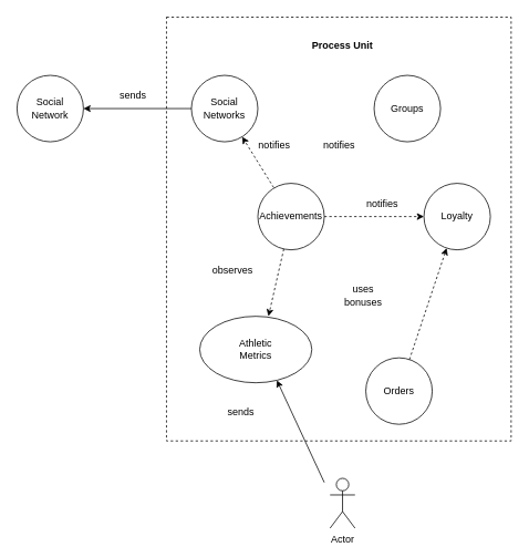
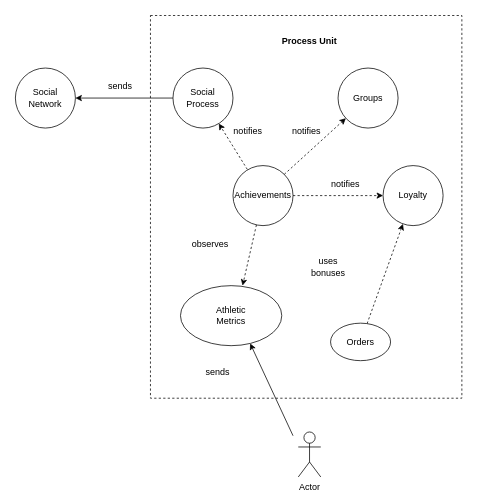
- <mxCell id="18" value="&lt;span style=&quot;&quot;&gt;Social Networks&lt;/span&gt;" style="ellipse;whiteSpace=wrap;html=1;aspect=fixed;" vertex="1" parent="1"><mxGeometry x="230" y="90" width="80" height="80" as="geometry" /></mxCell>
+ <mxCell id="18" value="&lt;span style=&quot;&quot;&gt;Social Process&lt;/span&gt;" style="ellipse;whiteSpace=wrap;html=1;aspect=fixed;" vertex="1" parent="1"><mxGeometry x="230" y="90" width="80" height="80" as="geometry" /></mxCell>
+ <mxCell id="20" value="" style="endArrow=classic;html=1;rounded=0;dashed=1;exitX=1;exitY=0;exitDx=0;exitDy=0;" edge="1" parent="1" source="9" target="17"><mxGeometry width="50" height="50" relative="1" as="geometry"><mxPoint x="400" y="270" as="sourcePoint" /><mxPoint x="520" y="270" as="targetPoint" /></mxGeometry></mxCell>
- <mxCell id="6" value="&lt;span style=&quot;&quot;&gt;Orders&lt;/span&gt;" style="ellipse;whiteSpace=wrap;html=1;aspect=fixed;" vertex="1" parent="1"><mxGeometry x="440" y="430" width="80" height="80" as="geometry" /></mxCell>
+ <mxCell id="6" value="&lt;span style=&quot;&quot;&gt;Orders&lt;/span&gt;" style="ellipse;whiteSpace=wrap;html=1;aspect=fixed;" vertex="1" parent="1"><mxGeometry x="440" y="430" width="80" height="50" as="geometry" /></mxCell>
